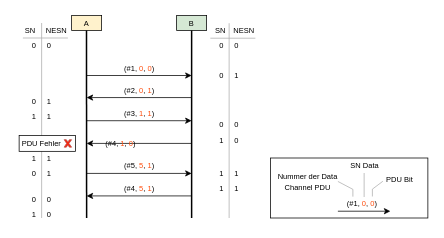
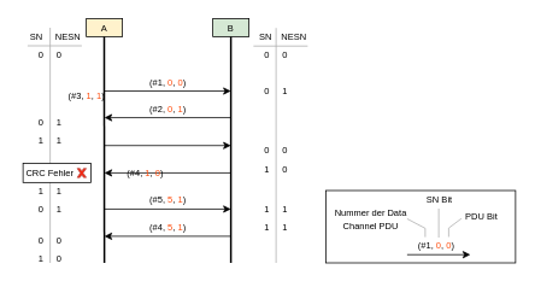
- <mxCell id="52" value="(#3,&lt;font color=&quot;#ff4d0d&quot;&gt;&amp;nbsp;1&lt;/font&gt;,&lt;font color=&quot;#ff4d0d&quot;&gt;&amp;nbsp;1&lt;/font&gt;)" style="text;html=1;strokeColor=none;fillColor=none;align=center;verticalAlign=middle;whiteSpace=wrap;rounded=0;fontSize=10;" vertex="1" parent="1"><mxGeometry x="162.5" y="140" width="45" height="20" as="geometry" /></mxCell>
+ <mxCell id="52" value="(#3,&lt;font color=&quot;#ff4d0d&quot;&gt;&amp;nbsp;1&lt;/font&gt;,&lt;font color=&quot;#ff4d0d&quot;&gt;&amp;nbsp;1&lt;/font&gt;)" style="text;html=1;strokeColor=none;fillColor=none;align=center;verticalAlign=middle;whiteSpace=wrap;rounded=0;fontSize=10;" vertex="1" parent="1"><mxGeometry x="72.5" y="95" width="45" height="20" as="geometry" /></mxCell>
- <mxCell id="26" value="PDU Fehler" style="text;html=1;strokeColor=none;fillColor=none;align=center;verticalAlign=middle;whiteSpace=wrap;rounded=0;labelBackgroundColor=none;fontSize=10;fontColor=#000000;" vertex="1" parent="1"><mxGeometry y="180.28" width="70" height="20" as="geometry" x="20" /></mxCell>
+ <mxCell id="26" value="CRC Fehler" style="text;html=1;strokeColor=none;fillColor=none;align=center;verticalAlign=middle;whiteSpace=wrap;rounded=0;labelBackgroundColor=none;fontSize=10;fontColor=#000000;" vertex="1" parent="1"><mxGeometry y="180.28" width="70" height="20" as="geometry" x="20" /></mxCell>
- <mxCell id="65" value="&lt;font style=&quot;font-size: 10px&quot;&gt;SN Data&lt;/font&gt;" style="text;html=1;strokeColor=none;fillColor=none;align=center;verticalAlign=middle;whiteSpace=wrap;rounded=0;" vertex="1" parent="1"><mxGeometry x="436" y="210" width="100" height="20" as="geometry" /></mxCell>
+ <mxCell id="65" value="&lt;font style=&quot;font-size: 10px&quot;&gt;SN Bit&lt;/font&gt;" style="text;html=1;strokeColor=none;fillColor=none;align=center;verticalAlign=middle;whiteSpace=wrap;rounded=0;" vertex="1" parent="1"><mxGeometry x="436" y="210" width="100" height="20" as="geometry" /></mxCell>
